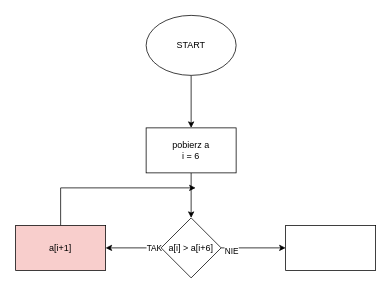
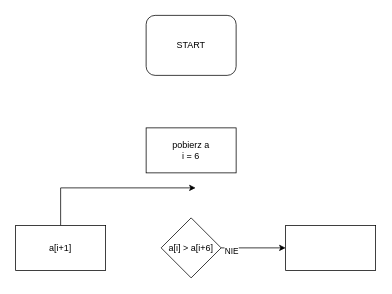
- <mxCell id="3" value="START" style="ellipse;whiteSpace=wrap;html=1;" vertex="1" parent="1"><mxGeometry x="194" y="20" width="120" height="80" as="geometry" /></mxCell>
+ <mxCell id="3" value="START" style="whiteSpace=wrap;html=1;rounded=1;" vertex="1" parent="1"><mxGeometry x="194" y="20" width="120" height="80" as="geometry" /></mxCell>
- <mxCell id="2" style="edgeStyle=orthogonalEdgeStyle;rounded=0;orthogonalLoop=1;jettySize=auto;html=1;exitX=0.5;exitY=1;exitDx=0;exitDy=0;" edge="1" source="3" parent="1" target="5"><mxGeometry relative="1" as="geometry"><mxPoint x="254" y="170" as="targetPoint" /></mxGeometry></mxCell>
- <mxCell id="4" style="edgeStyle=orthogonalEdgeStyle;rounded=0;orthogonalLoop=1;jettySize=auto;html=1;exitX=0.5;exitY=1;exitDx=0;exitDy=0;" edge="1" parent="1" source="5" target="10"><mxGeometry relative="1" as="geometry"><mxPoint x="254" y="310" as="targetPoint" /></mxGeometry></mxCell>
- <mxCell id="13" value="a[i+1]" style="rounded=0;whiteSpace=wrap;html=1;fillColor=#f8cecc;" vertex="1" parent="1"><mxGeometry x="20" y="300" width="120" height="60" as="geometry" /></mxCell>
+ <mxCell id="13" value="a[i+1]" style="rounded=0;whiteSpace=wrap;html=1;" vertex="1" parent="1"><mxGeometry x="20" y="300" width="120" height="60" as="geometry" /></mxCell>
- <mxCell id="8" style="edgeStyle=orthogonalEdgeStyle;rounded=0;orthogonalLoop=1;jettySize=auto;html=1;exitX=0;exitY=0.5;exitDx=0;exitDy=0;" edge="1" parent="1" source="10" target="13"><mxGeometry relative="1" as="geometry"><mxPoint x="130" y="330" as="targetPoint" /></mxGeometry></mxCell>
- <mxCell id="9" value="TAK" style="edgeLabel;html=1;align=center;verticalAlign=middle;resizable=0;points=[];" vertex="1" connectable="0" parent="8"><mxGeometry x="-0.726" relative="1" as="geometry"><mxPoint as="offset" /></mxGeometry></mxCell>
